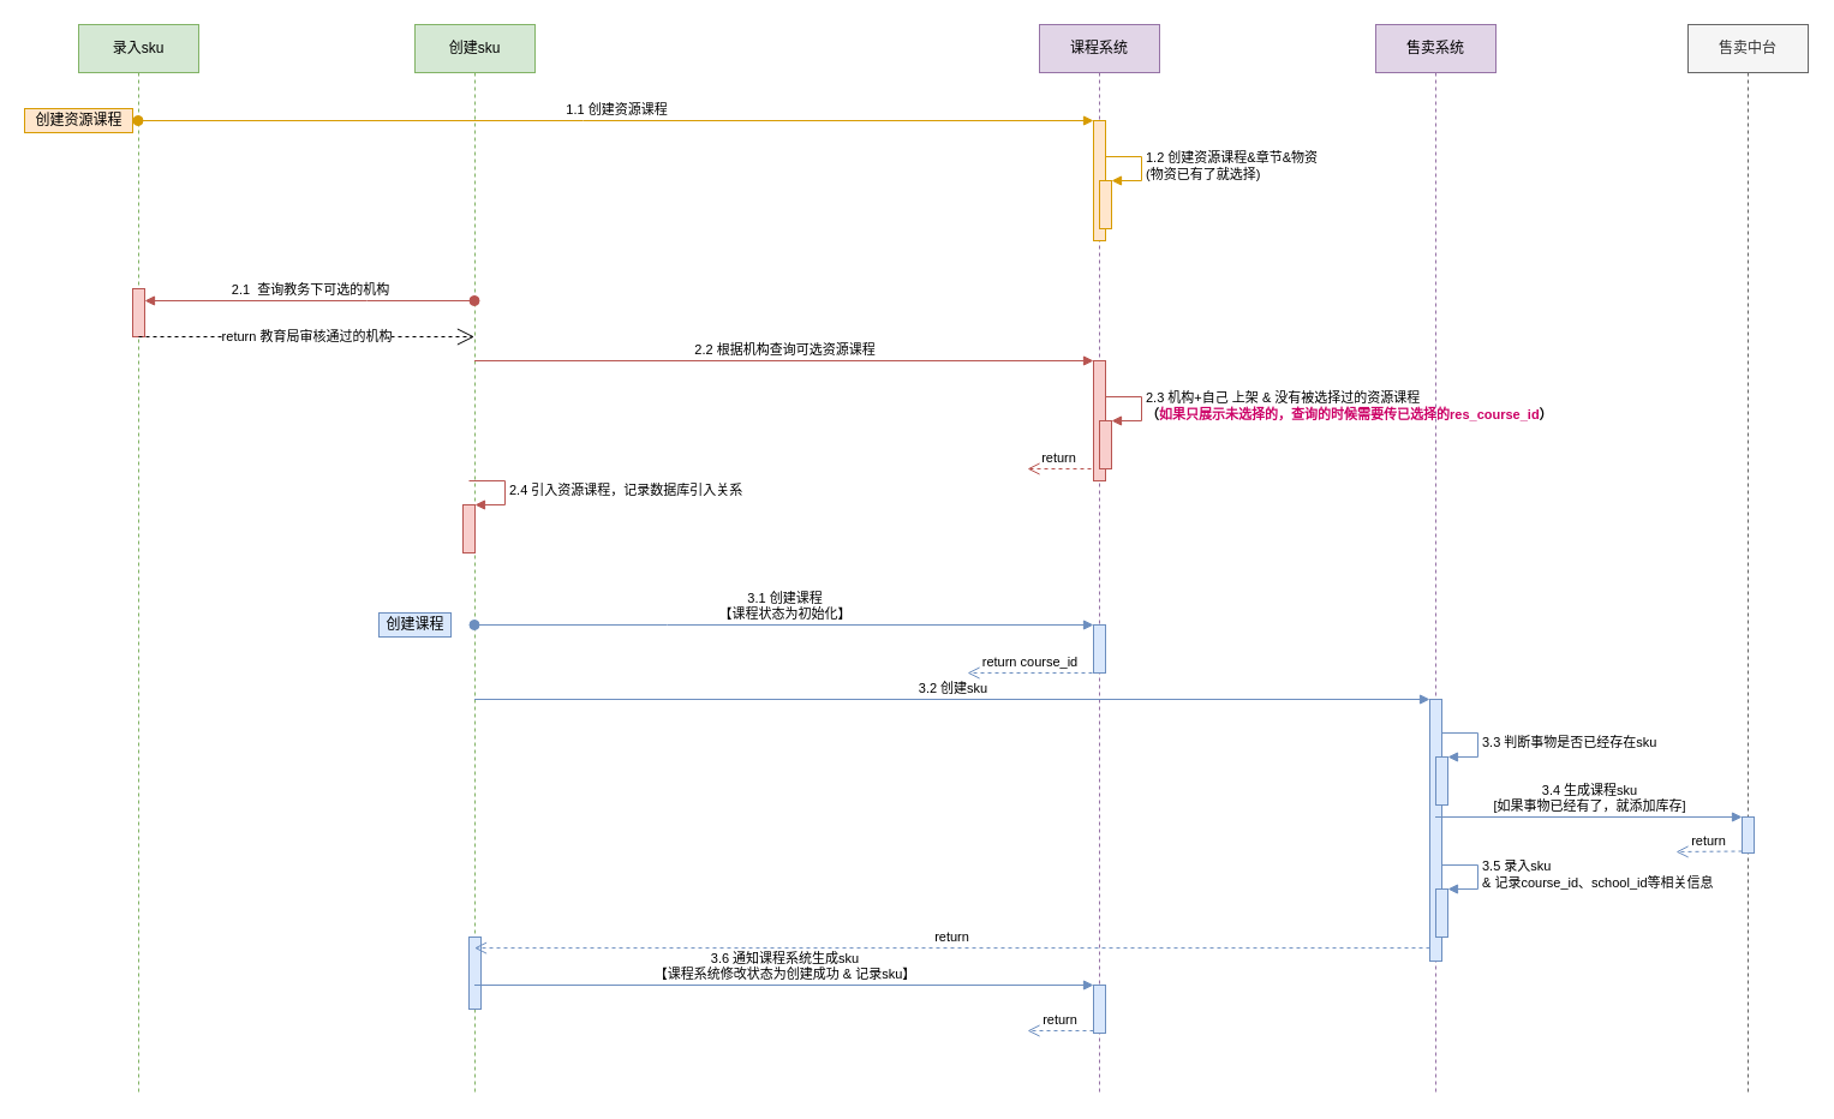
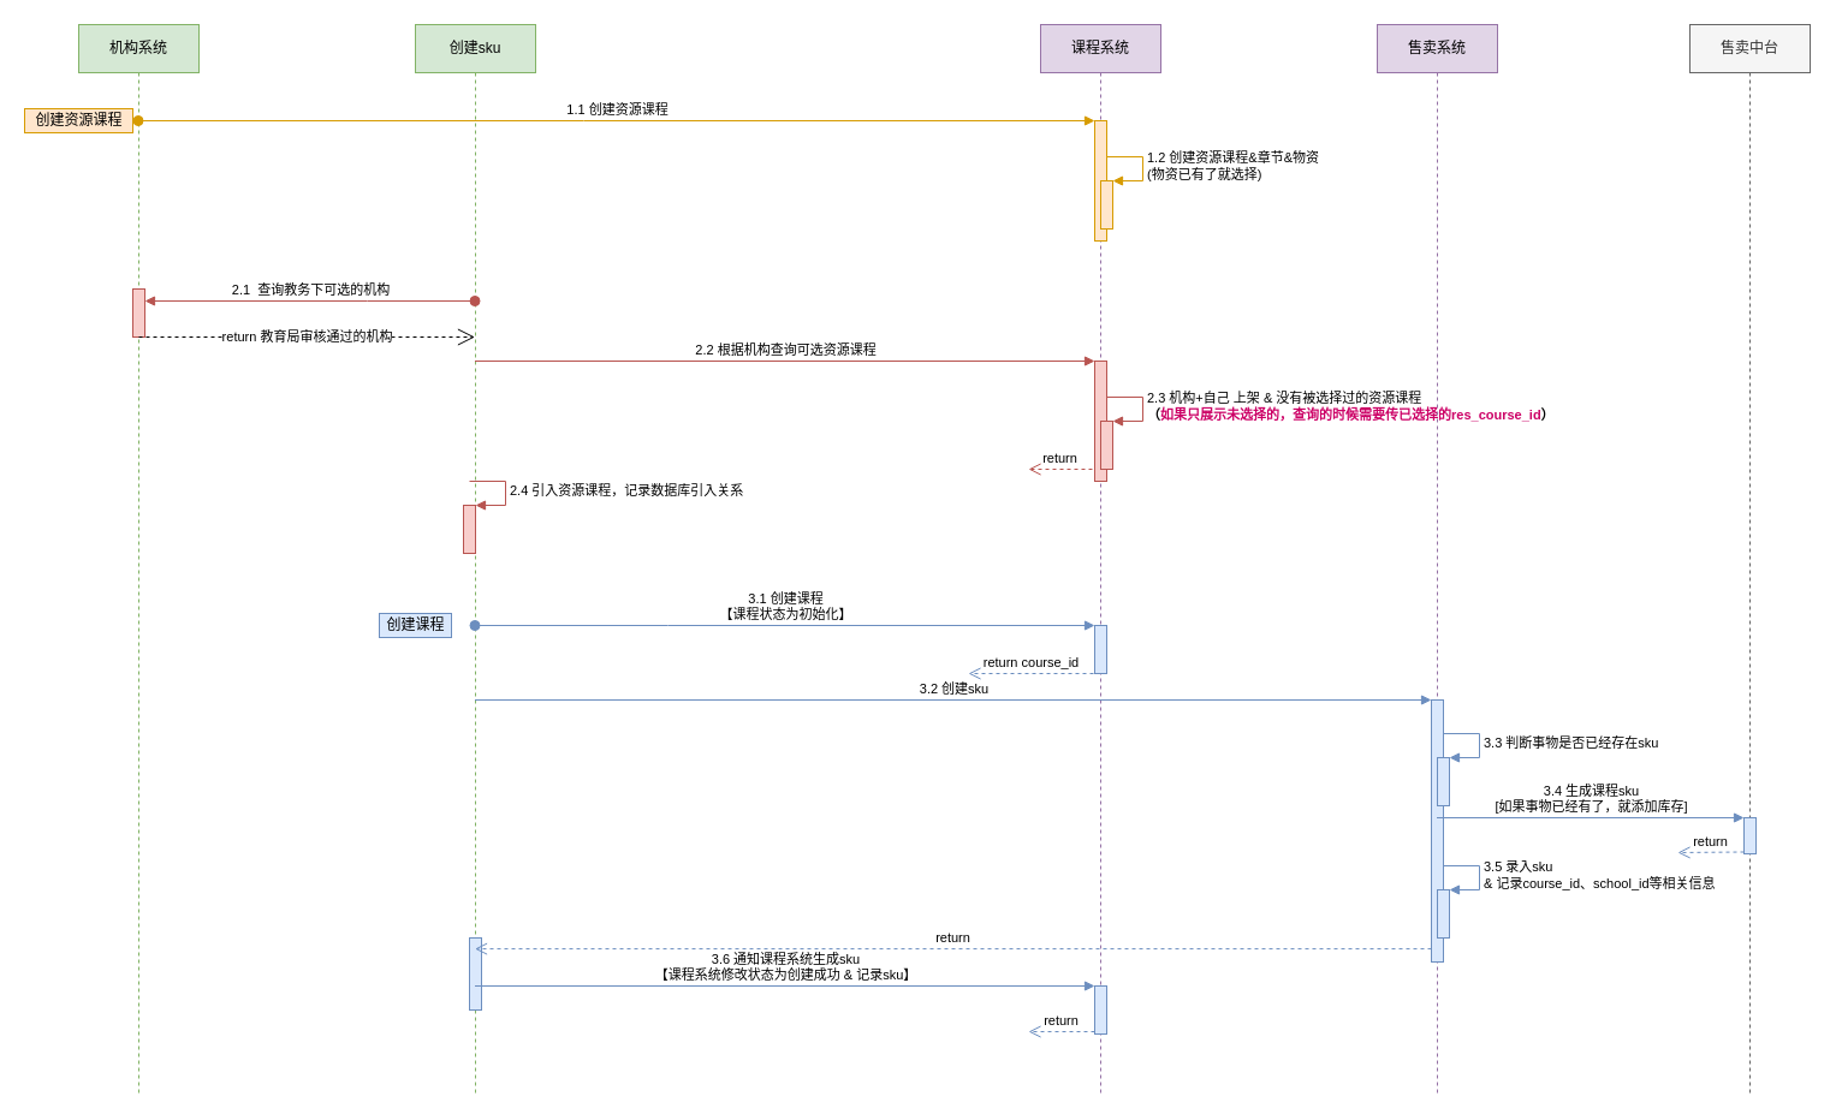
- <mxCell id="2" value="录入sku" style="shape=umlLifeline;perimeter=lifelinePerimeter;whiteSpace=wrap;html=1;container=1;collapsible=0;recursiveResize=0;outlineConnect=0;fillColor=#d5e8d4;strokeColor=#82b366;" parent="1" vertex="1"><mxGeometry x="65" y="20" width="100" height="890" as="geometry" /></mxCell>
+ <mxCell id="2" value="机构系统" style="shape=umlLifeline;perimeter=lifelinePerimeter;whiteSpace=wrap;html=1;container=1;collapsible=0;recursiveResize=0;outlineConnect=0;fillColor=#d5e8d4;strokeColor=#82b366;" parent="1" vertex="1"><mxGeometry x="65" y="20" width="100" height="890" as="geometry" /></mxCell>
